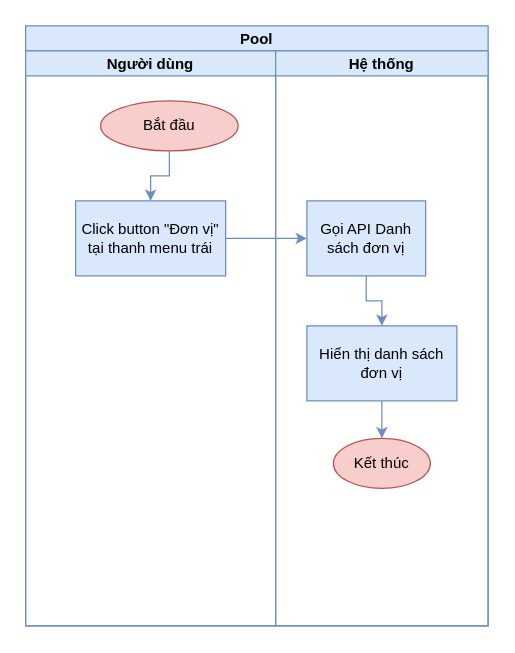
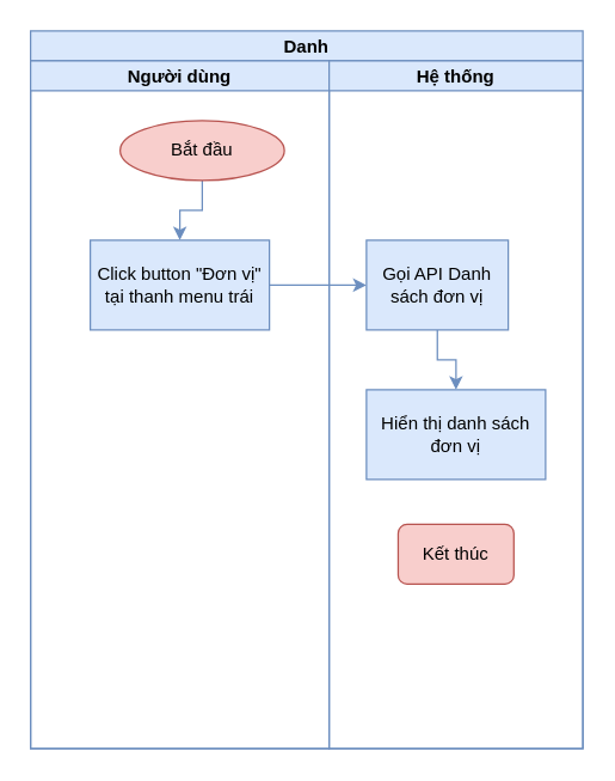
- <mxCell id="2" value="Pool" style="swimlane;childLayout=stackLayout;resizeParent=1;resizeParentMax=0;startSize=20;fillColor=#dae8fc;strokeColor=#6c8ebf;" parent="1" vertex="1"><mxGeometry x="20" y="20" width="370" height="480" as="geometry" /></mxCell>
+ <mxCell id="2" value="Danh" style="swimlane;childLayout=stackLayout;resizeParent=1;resizeParentMax=0;startSize=20;fillColor=#dae8fc;strokeColor=#6c8ebf;" parent="1" vertex="1"><mxGeometry x="20" y="20" width="370" height="480" as="geometry" /></mxCell>
- <mxCell id="10" value="" style="edgeStyle=orthogonalEdgeStyle;rounded=0;orthogonalLoop=1;jettySize=auto;html=1;fillColor=#dae8fc;strokeColor=#6c8ebf;" parent="7" source="11" target="12" edge="1"><mxGeometry relative="1" as="geometry" /></mxCell>
- <mxCell id="12" value="Kết thúc" style="ellipse;whiteSpace=wrap;html=1;fillColor=#f8cecc;strokeColor=#b85450;" parent="7" vertex="1"><mxGeometry x="46.25" y="310" width="77.5" height="40" as="geometry" /></mxCell>
+ <mxCell id="12" value="Kết thúc" style="whiteSpace=wrap;html=1;fillColor=#f8cecc;strokeColor=#b85450;rounded=1;" parent="7" vertex="1"><mxGeometry x="46.25" y="310" width="77.5" height="40" as="geometry" /></mxCell>
